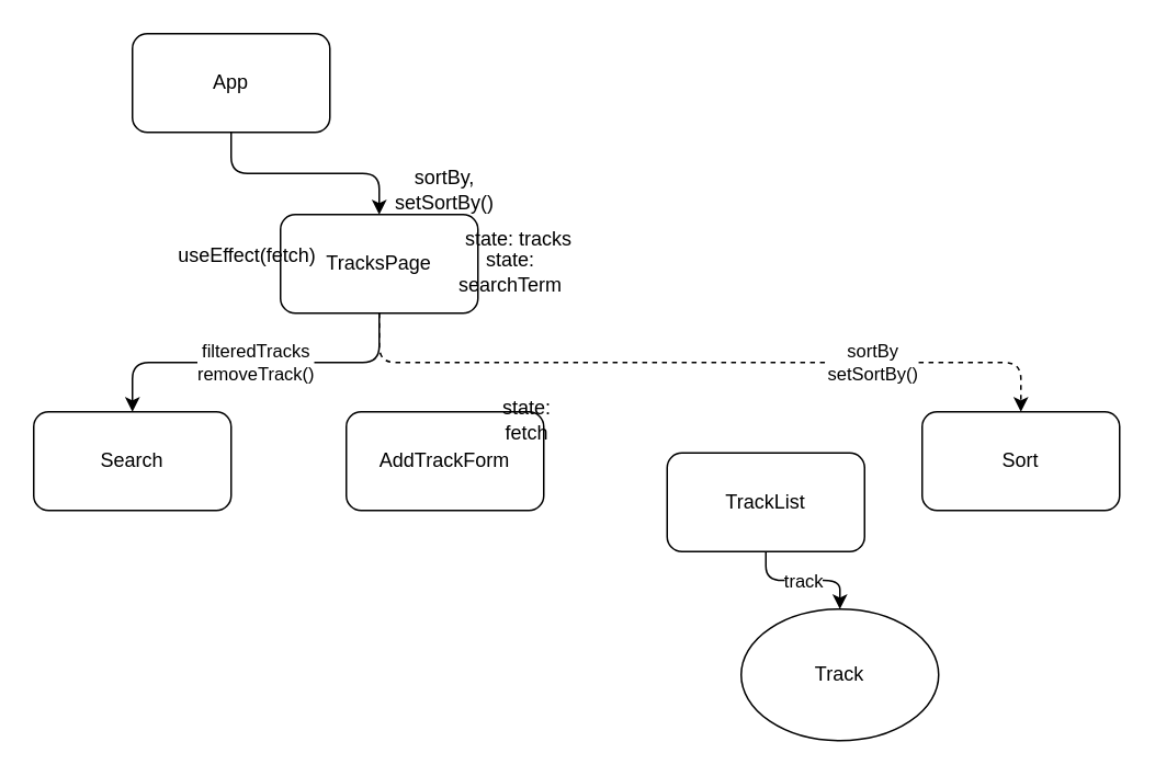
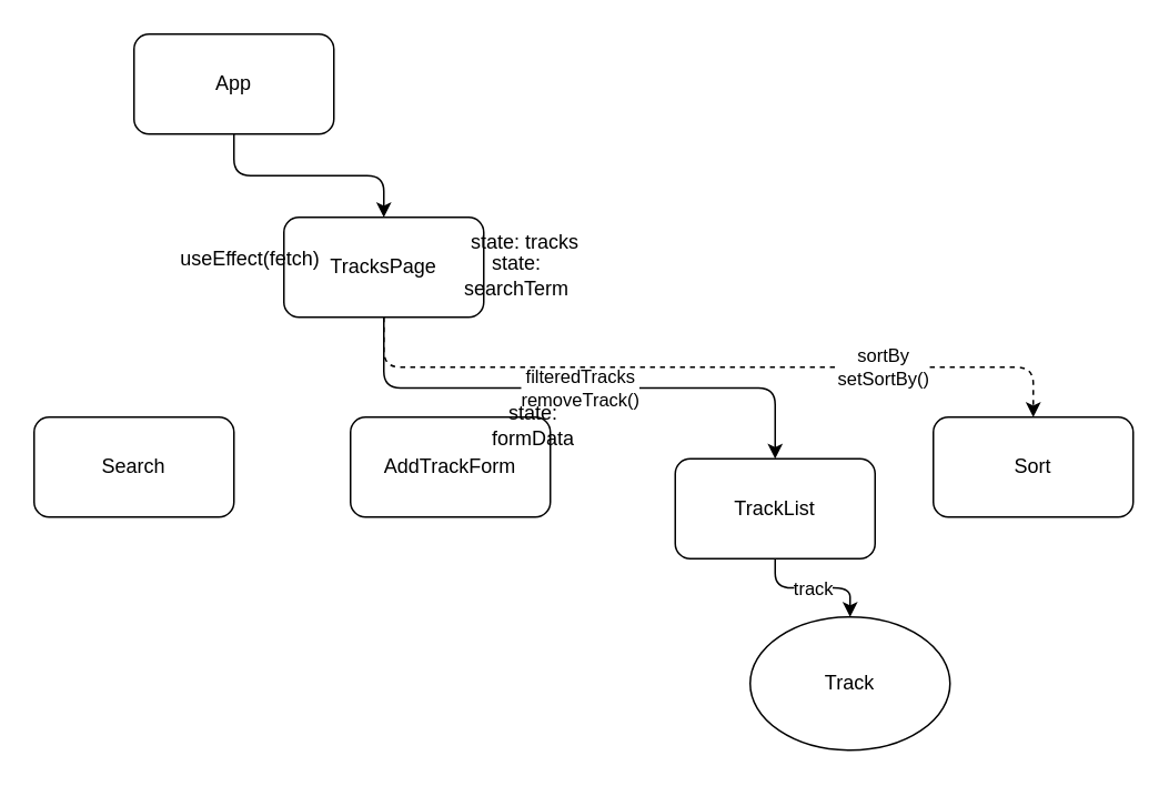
- <mxCell id="17" value="sortBy, setSortBy()" style="text;html=1;strokeColor=none;fillColor=none;align=center;verticalAlign=middle;whiteSpace=wrap;rounded=0;" vertex="1" parent="1"><mxGeometry x="240" y="100" width="60" height="30" as="geometry" /></mxCell>
- <mxCell id="4" value="filteredTracks&lt;br&gt;removeTrack()" style="edgeStyle=orthogonalEdgeStyle;html=1;exitX=0.5;exitY=1;exitDx=0;exitDy=0;" parent="1" source="6" target="7" edge="1"><mxGeometry relative="1" as="geometry" /></mxCell>
+ <mxCell id="4" value="filteredTracks&lt;br&gt;removeTrack()" style="edgeStyle=orthogonalEdgeStyle;html=1;exitX=0.5;exitY=1;exitDx=0;exitDy=0;" parent="1" source="6" target="10" edge="1"><mxGeometry relative="1" as="geometry" /></mxCell>
- <mxCell id="15" value="state: fetch" style="text;html=1;strokeColor=none;fillColor=none;align=center;verticalAlign=middle;whiteSpace=wrap;rounded=0;" parent="1" vertex="1"><mxGeometry x="290" y="240" width="60" height="30" as="geometry" /></mxCell>
+ <mxCell id="15" value="state: formData" style="text;html=1;strokeColor=none;fillColor=none;align=center;verticalAlign=middle;whiteSpace=wrap;rounded=0;" parent="1" vertex="1"><mxGeometry x="290" y="240" width="60" height="30" as="geometry" /></mxCell>
